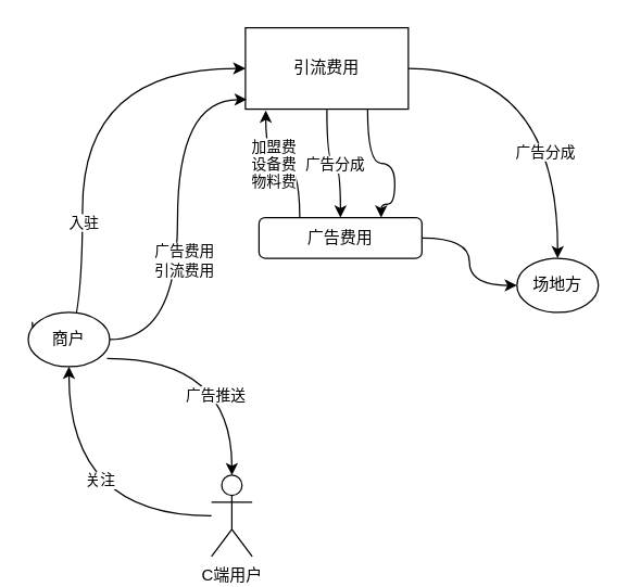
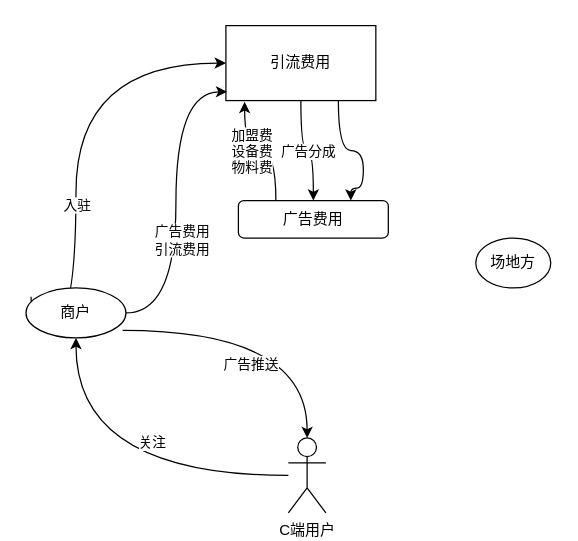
- <mxCell id="4" style="edgeStyle=orthogonalEdgeStyle;curved=1;rounded=0;orthogonalLoop=1;jettySize=auto;html=1;exitX=1;exitY=0.5;exitDx=0;exitDy=0;entryX=0.5;entryY=0;entryDx=0;entryDy=0;" edge="1" parent="1" source="7" target="19"><mxGeometry relative="1" as="geometry" /></mxCell>
- <mxCell id="5" value="广告分成" style="edgeLabel;html=1;align=center;verticalAlign=middle;resizable=0;points=[];" vertex="1" connectable="0" parent="4"><mxGeometry x="0.365" y="-10" relative="1" as="geometry"><mxPoint as="offset" /></mxGeometry></mxCell>
- <mxCell id="17" style="edgeStyle=orthogonalEdgeStyle;curved=1;rounded=0;orthogonalLoop=1;jettySize=auto;html=1;entryX=0;entryY=0.5;entryDx=0;entryDy=0;" edge="1" parent="1" source="18" target="19"><mxGeometry relative="1" as="geometry" /></mxCell>
- <mxCell id="14" value="商户" style="ellipse;whiteSpace=wrap;html=1;" vertex="1" parent="1"><mxGeometry x="20" y="230" width="60" height="40" as="geometry" /></mxCell>
+ <mxCell id="14" value="商户" style="ellipse;whiteSpace=wrap;html=1;" vertex="1" parent="1"><mxGeometry x="20" y="230" width="80" height="40" as="geometry" /></mxCell>
- <mxCell id="22" value="C端用户" style="shape=umlActor;verticalLabelPosition=bottom;verticalAlign=top;html=1;outlineConnect=0;" vertex="1" parent="1"><mxGeometry x="155" y="350" width="30" height="60" as="geometry" /></mxCell>
+ <mxCell id="22" value="C端用户" style="shape=umlActor;verticalLabelPosition=bottom;verticalAlign=top;html=1;outlineConnect=0;" vertex="1" parent="1"><mxGeometry x="230" y="350" width="30" height="60" as="geometry" /></mxCell>
